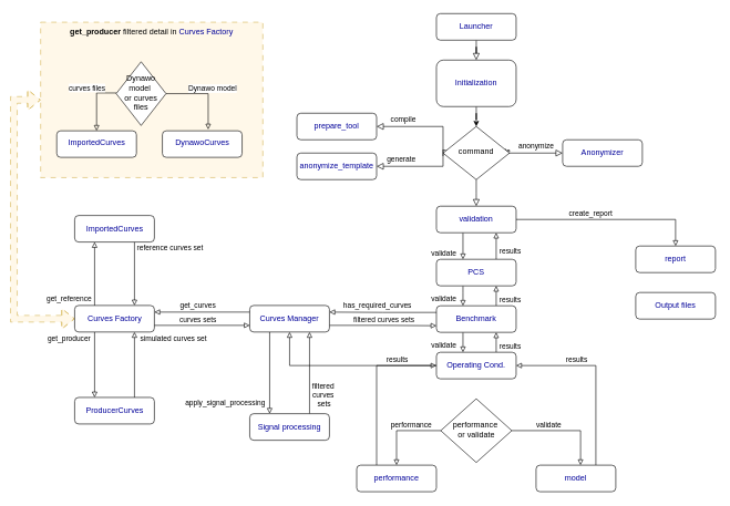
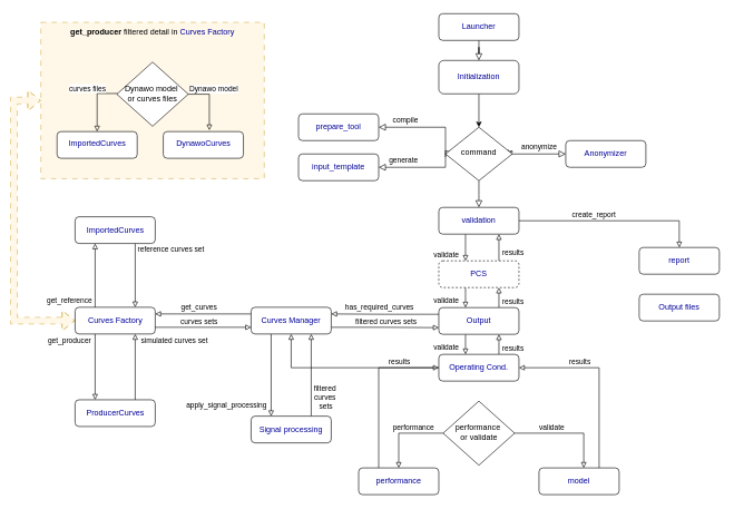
- <mxCell id="29" value="Initialization" style="rounded=1;whiteSpace=wrap;html=1;fontSize=12;glass=0;strokeWidth=1;shadow=0;fontColor=#000099;" parent="1" vertex="1"><mxGeometry x="656" y="90" width="120" height="70" as="geometry" /></mxCell>
+ <mxCell id="29" value="Initialization" style="rounded=1;whiteSpace=wrap;html=1;fontSize=12;glass=0;strokeWidth=1;shadow=0;fontColor=#000099;" parent="1" vertex="1"><mxGeometry x="656" y="90" width="120" height="50" as="geometry" /></mxCell>
- <mxCell id="61" value="Dynawo model&amp;nbsp;&lt;div&gt;or curves files&lt;/div&gt;" style="rhombus;whiteSpace=wrap;html=1;shadow=0;fontFamily=Helvetica;fontSize=12;align=center;strokeWidth=1;spacing=6;spacingTop=-4;" parent="1" vertex="1"><mxGeometry x="174" y="92.5" width="75" height="96" as="geometry" /></mxCell>
+ <mxCell id="61" value="Dynawo model&amp;nbsp;&lt;div&gt;or curves files&lt;/div&gt;" style="rhombus;whiteSpace=wrap;html=1;shadow=0;fontFamily=Helvetica;fontSize=12;align=center;strokeWidth=1;spacing=6;spacingTop=-4;" parent="1" vertex="1"><mxGeometry x="174" y="92.5" width="107" height="96" as="geometry" /></mxCell>
- <mxCell id="27" value="anonymize_template" style="rounded=1;whiteSpace=wrap;html=1;fontSize=12;glass=0;strokeWidth=1;shadow=0;fontColor=#000099;" parent="1" vertex="1"><mxGeometry x="446" y="230" width="120" height="40" as="geometry" /></mxCell>
+ <mxCell id="27" value="input_template" style="rounded=1;whiteSpace=wrap;html=1;fontSize=12;glass=0;strokeWidth=1;shadow=0;fontColor=#000099;" parent="1" vertex="1"><mxGeometry x="446" y="230" width="120" height="40" as="geometry" /></mxCell>
- <mxCell id="34" value="PCS" style="rounded=1;whiteSpace=wrap;html=1;fontSize=12;glass=0;strokeWidth=1;shadow=0;fontColor=#000099;" parent="1" vertex="1"><mxGeometry x="656" y="390" width="120" height="40" as="geometry" /></mxCell>
+ <mxCell id="34" value="PCS" style="rounded=1;whiteSpace=wrap;html=1;fontSize=12;glass=0;strokeWidth=1;shadow=0;fontColor=#000099;dashed=1;" parent="1" vertex="1"><mxGeometry x="656" y="390" width="120" height="40" as="geometry" /></mxCell>
- <mxCell id="40" value="Benchmark" style="whiteSpace=wrap;html=1;rounded=1;glass=0;strokeWidth=1;shadow=0;fontColor=#000099;" parent="1" vertex="1"><mxGeometry x="656" y="460" width="120" height="40" as="geometry" /></mxCell>
+ <mxCell id="40" value="Output" style="whiteSpace=wrap;html=1;rounded=1;glass=0;strokeWidth=1;shadow=0;fontColor=#000099;" parent="1" vertex="1"><mxGeometry x="656" y="460" width="120" height="40" as="geometry" /></mxCell>
